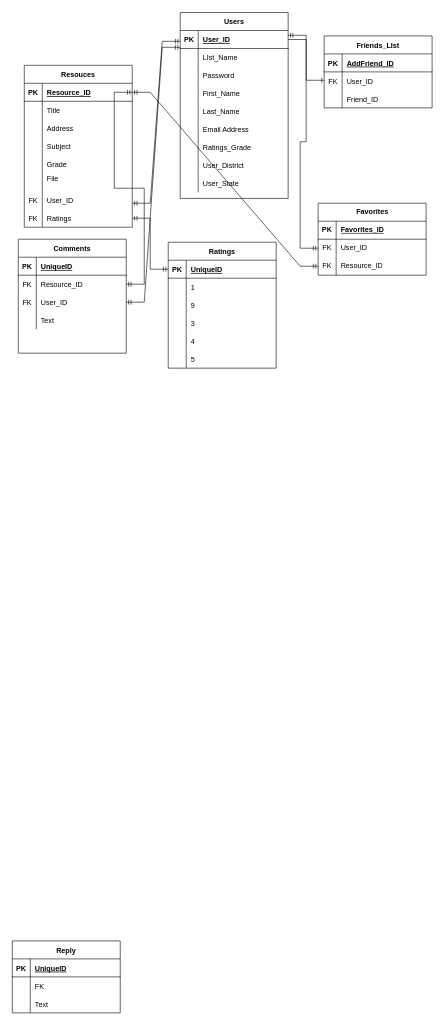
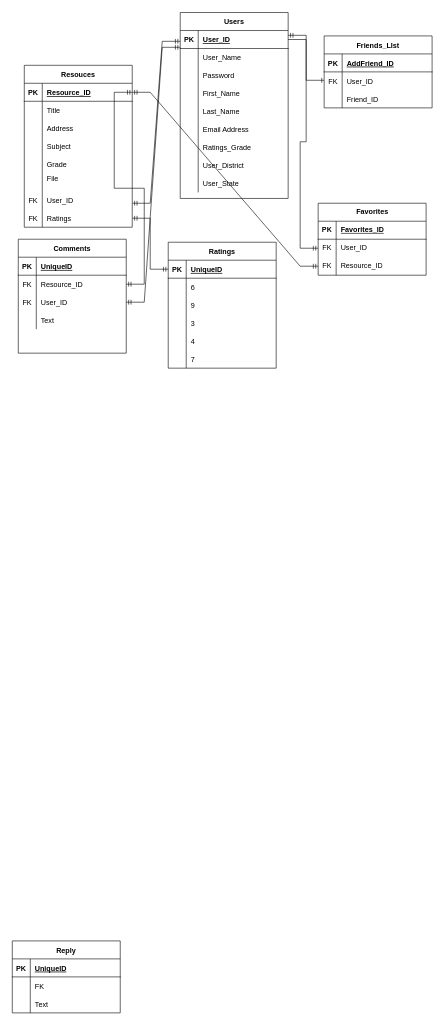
- <mxCell id="18" value="LIst_Name" style="shape=partialRectangle;connectable=0;fillColor=none;top=0;left=0;bottom=0;right=0;align=left;spacingLeft=6;overflow=hidden;" parent="16" vertex="1"><mxGeometry x="30" width="150" height="30" as="geometry"><mxRectangle width="150" height="30" as="alternateBounds" /></mxGeometry></mxCell>
+ <mxCell id="18" value="User_Name" style="shape=partialRectangle;connectable=0;fillColor=none;top=0;left=0;bottom=0;right=0;align=left;spacingLeft=6;overflow=hidden;" parent="16" vertex="1"><mxGeometry x="30" width="150" height="30" as="geometry"><mxRectangle width="150" height="30" as="alternateBounds" /></mxGeometry></mxCell>
- <mxCell id="94" value="1" style="shape=partialRectangle;connectable=0;fillColor=none;top=0;left=0;bottom=0;right=0;align=left;spacingLeft=6;overflow=hidden;" parent="92" vertex="1"><mxGeometry x="30" width="150" height="30" as="geometry"><mxRectangle width="150" height="30" as="alternateBounds" /></mxGeometry></mxCell>
+ <mxCell id="94" value="6" style="shape=partialRectangle;connectable=0;fillColor=none;top=0;left=0;bottom=0;right=0;align=left;spacingLeft=6;overflow=hidden;" parent="92" vertex="1"><mxGeometry x="30" width="150" height="30" as="geometry"><mxRectangle width="150" height="30" as="alternateBounds" /></mxGeometry></mxCell>
- <mxCell id="106" value="5" style="shape=partialRectangle;connectable=0;fillColor=none;top=0;left=0;bottom=0;right=0;align=left;spacingLeft=6;overflow=hidden;" parent="104" vertex="1"><mxGeometry x="30" width="150" height="30" as="geometry"><mxRectangle width="150" height="30" as="alternateBounds" /></mxGeometry></mxCell>
+ <mxCell id="106" value="7" style="shape=partialRectangle;connectable=0;fillColor=none;top=0;left=0;bottom=0;right=0;align=left;spacingLeft=6;overflow=hidden;" parent="104" vertex="1"><mxGeometry x="30" width="150" height="30" as="geometry"><mxRectangle width="150" height="30" as="alternateBounds" /></mxGeometry></mxCell>
